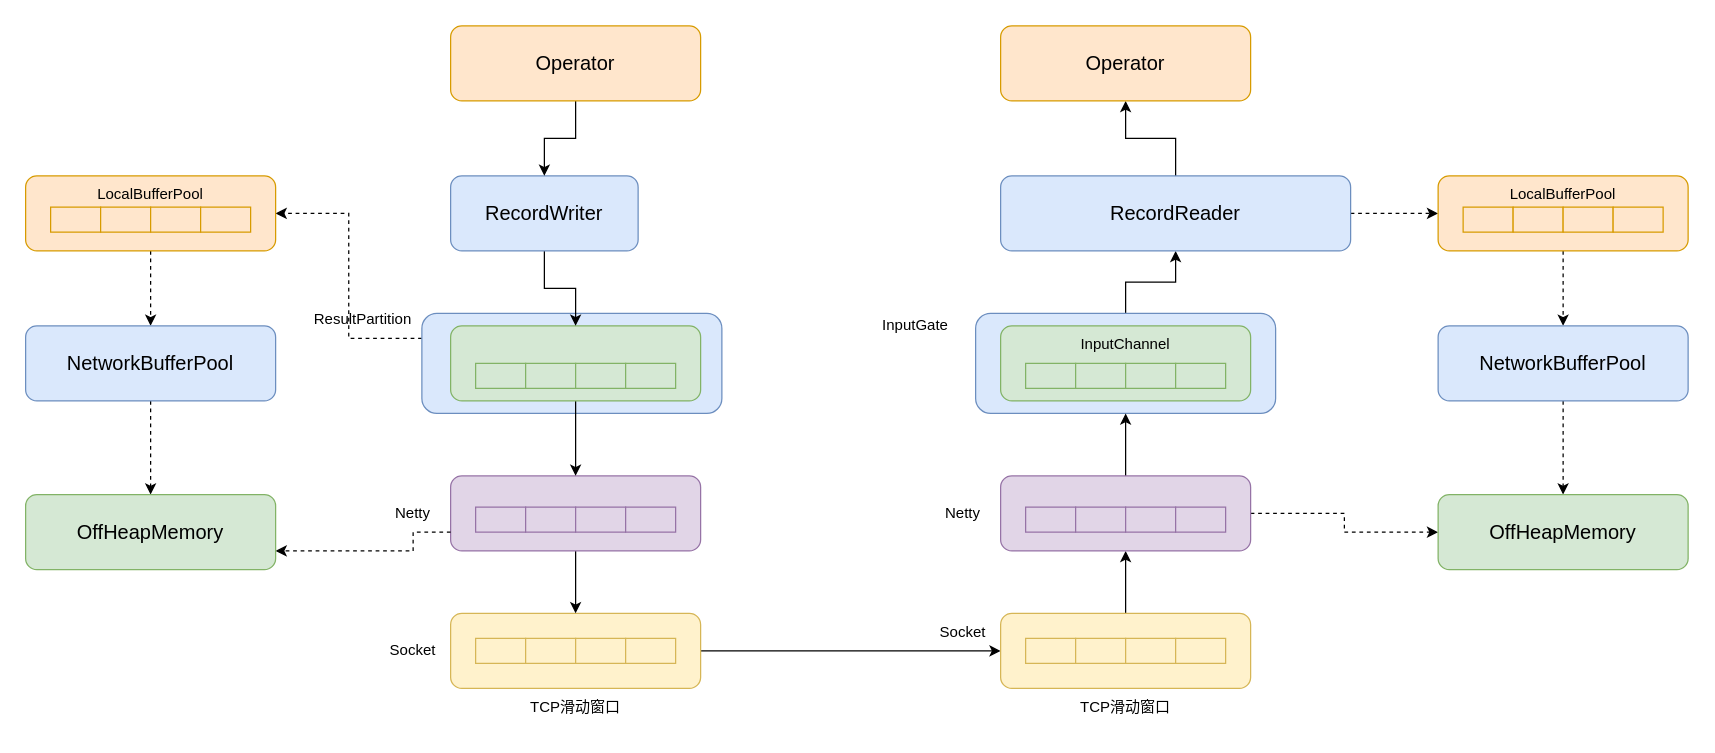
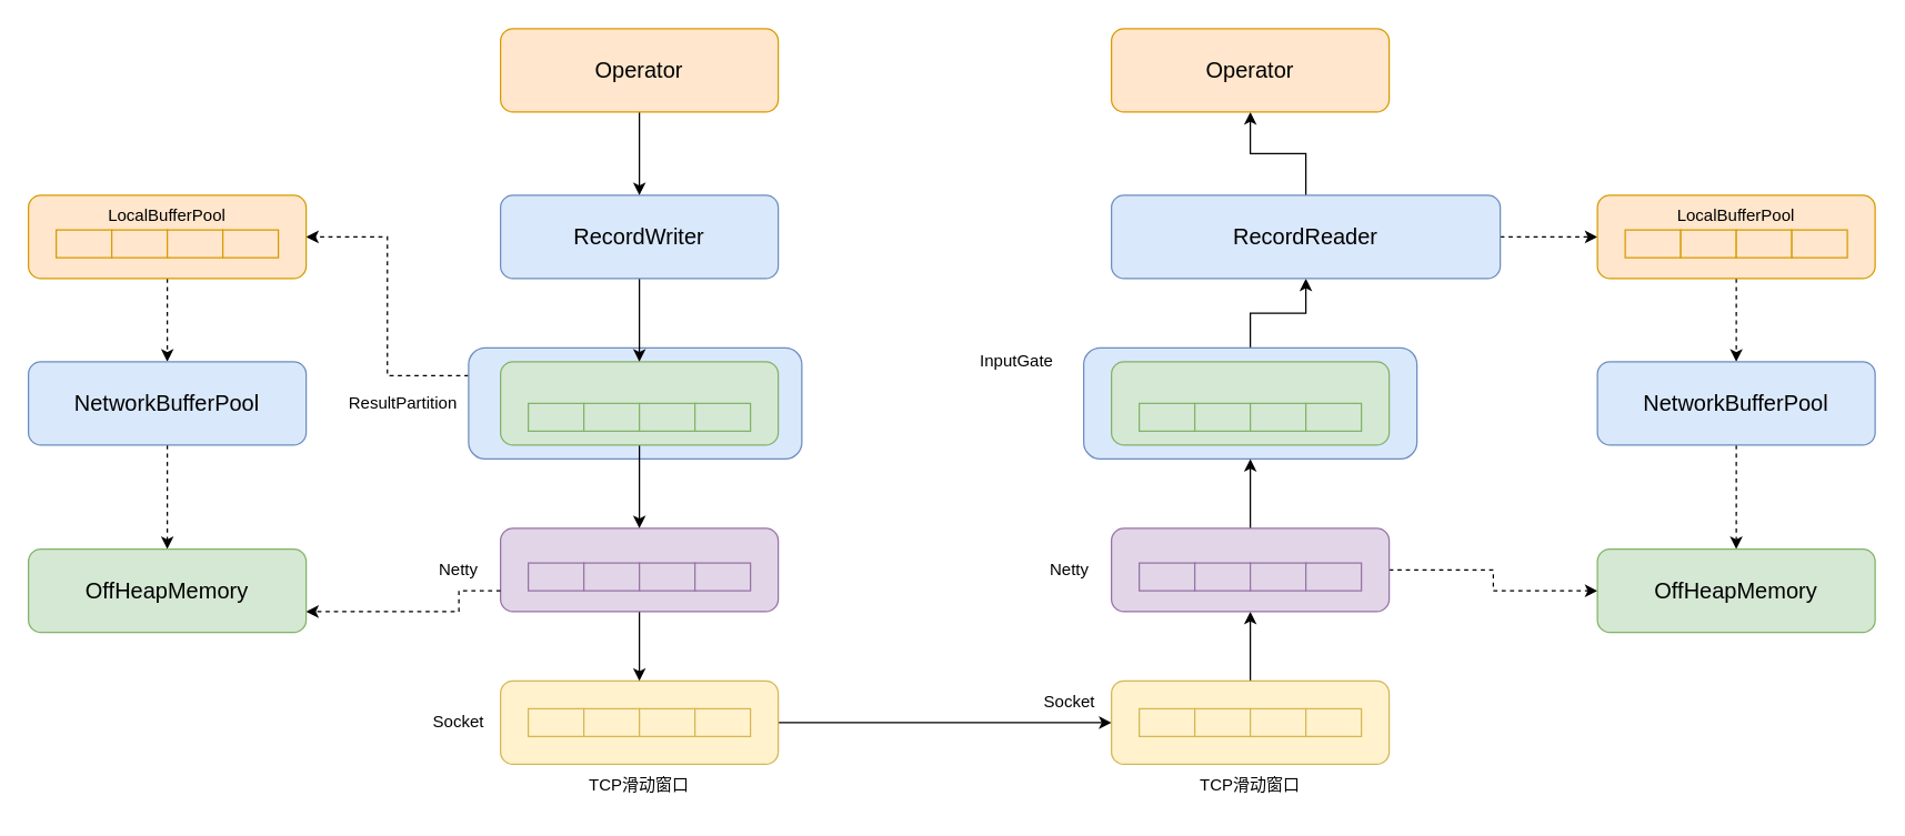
- <mxCell id="28" value="&lt;font style=&quot;font-size: 16px&quot;&gt;RecordWriter&lt;/font&gt;" style="rounded=1;whiteSpace=wrap;html=1;fillColor=#dae8fc;strokeColor=#6c8ebf;" vertex="1" parent="1"><mxGeometry x="360" y="140" width="150" height="60" as="geometry" /></mxCell>
+ <mxCell id="28" value="&lt;font style=&quot;font-size: 16px&quot;&gt;RecordWriter&lt;/font&gt;" style="rounded=1;whiteSpace=wrap;html=1;fillColor=#dae8fc;strokeColor=#6c8ebf;" vertex="1" parent="1"><mxGeometry x="360" y="140" width="200" height="60" as="geometry" /></mxCell>
- <mxCell id="56" value="ResultPartition" style="text;html=1;strokeColor=none;fillColor=none;align=center;verticalAlign=middle;whiteSpace=wrap;rounded=0;" vertex="1" parent="1"><mxGeometry x="260" y="240" width="60" height="30" as="geometry" /></mxCell>
+ <mxCell id="56" value="ResultPartition" style="text;html=1;strokeColor=none;fillColor=none;align=center;verticalAlign=middle;whiteSpace=wrap;rounded=0;" vertex="1" parent="1"><mxGeometry x="260" y="275" width="60" height="30" as="geometry" /></mxCell>
- <mxCell id="57" value="InputChannel" style="text;html=1;strokeColor=none;fillColor=none;align=center;verticalAlign=middle;whiteSpace=wrap;rounded=0;" vertex="1" parent="1"><mxGeometry x="870" y="260" width="60" height="30" as="geometry" /></mxCell>
